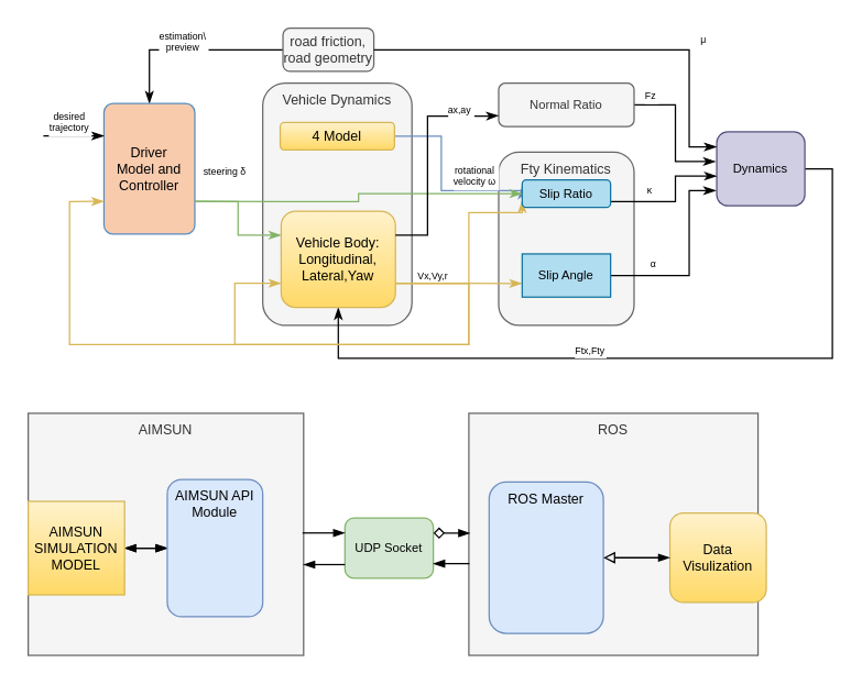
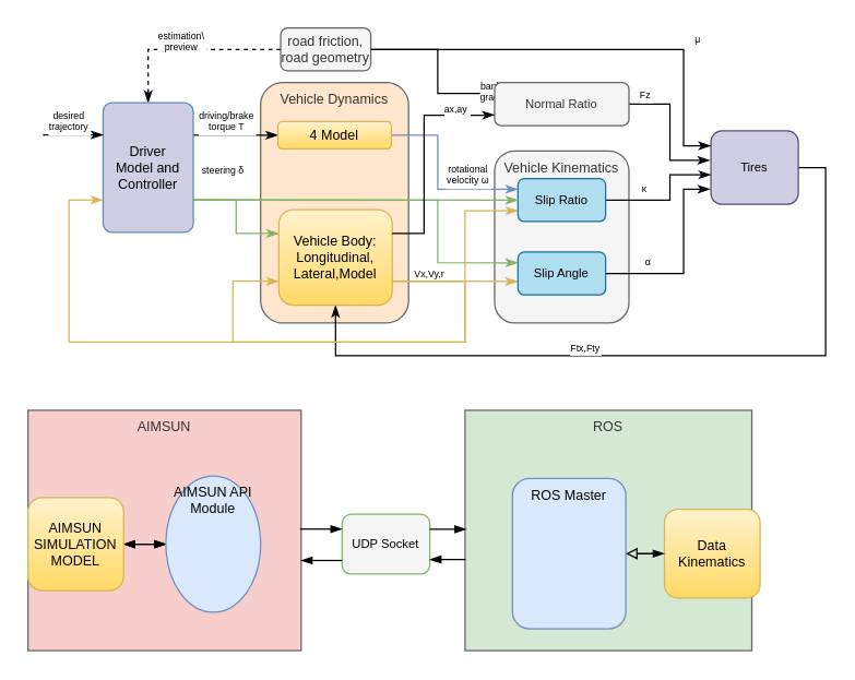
- <mxCell id="2" value="" style="edgeStyle=orthogonalEdgeStyle;rounded=0;orthogonalLoop=1;jettySize=auto;startArrow=none;startFill=0;endArrow=classicThin;endFill=1;fontSize=7;dashed=0;" parent="1" source="6" target="14" edge="1"><mxGeometry relative="1" as="geometry" /></mxCell>
+ <mxCell id="2" value="" style="edgeStyle=orthogonalEdgeStyle;rounded=0;orthogonalLoop=1;jettySize=auto;startArrow=none;startFill=0;endArrow=classicThin;endFill=1;fontSize=7;dashed=1;" parent="1" source="6" target="14" edge="1"><mxGeometry relative="1" as="geometry" /></mxCell>
+ <mxCell id="4" value="" style="edgeStyle=orthogonalEdgeStyle;rounded=0;orthogonalLoop=1;jettySize=auto;entryX=0;entryY=0.25;entryDx=0;entryDy=0;startArrow=none;startFill=0;endArrow=classicThin;endFill=1;fontSize=7;exitX=1;exitY=0.5;exitDx=0;exitDy=0;" parent="1" source="6" target="35" edge="1"><mxGeometry relative="1" as="geometry"><Array as="points"><mxPoint x="320" y="36" /><mxPoint x="320" y="68" /></Array></mxGeometry></mxCell>
+ <mxCell id="5" value="bank, &#10;grade" style="edgeLabel;align=center;verticalAlign=middle;resizable=0;points=[];fontSize=7;" parent="4" vertex="1" connectable="0"><mxGeometry x="0.588" y="-1" relative="1" as="geometry"><mxPoint x="23" y="-2.1" as="offset" /></mxGeometry></mxCell>
+ <mxCell id="9" value="" style="edgeStyle=orthogonalEdgeStyle;rounded=0;orthogonalLoop=1;jettySize=auto;entryX=0;entryY=0.5;entryDx=0;entryDy=0;exitX=1;exitY=0.25;exitDx=0;exitDy=0;endArrow=classicThin;endFill=1;" parent="1" source="14" target="17" edge="1"><mxGeometry relative="1" as="geometry"><mxPoint x="130" y="159" as="sourcePoint" /></mxGeometry></mxCell>
+ <mxCell id="10" value="driving/brake &#10;torque T" style="edgeLabel;align=center;verticalAlign=middle;resizable=0;points=[];fontSize=7;" parent="9" vertex="1" connectable="0"><mxGeometry x="-0.258" y="-1" relative="1" as="geometry"><mxPoint x="1.24" y="-11.41" as="offset" /></mxGeometry></mxCell>
- <mxCell id="14" value="Driver &#10;Model and &#10;Controller" style="rounded=1;align=center;verticalAlign=middle;fontSize=10;fontStyle=0;fillColor=#F8CBAD;strokeColor=#578EC0;arcSize=10;" parent="1" vertex="1"><mxGeometry x="75" y="74.68" width="66" height="95.03" as="geometry" /></mxCell>
+ <mxCell id="14" value="Driver &#10;Model and &#10;Controller" style="rounded=1;align=center;verticalAlign=middle;fontSize=10;fontStyle=0;fillColor=#d0cee2;strokeColor=#578EC0;arcSize=10;" parent="1" vertex="1"><mxGeometry x="75" y="74.68" width="66" height="95.03" as="geometry" /></mxCell>
- <mxCell id="7" value="Fty Kinematics" style="rounded=1;align=center;verticalAlign=top;fontSize=10;fontStyle=0;strokeColor=#666666;fillColor=#f5f5f5;fontColor=#333333;glass=0;" parent="1" vertex="1"><mxGeometry x="361.65" y="110" width="98.35" height="126" as="geometry" /></mxCell>
+ <mxCell id="7" value="Vehicle Kinematics" style="rounded=1;align=center;verticalAlign=top;fontSize=10;fontStyle=0;strokeColor=#666666;fillColor=#f5f5f5;fontColor=#333333;glass=0;" parent="1" vertex="1"><mxGeometry x="361.65" y="110" width="98.35" height="126" as="geometry" /></mxCell>
- <mxCell id="21" value="Dynamics" style="rounded=1;align=center;verticalAlign=middle;fillColor=#d0cee2;strokeColor=#56517e;fontSize=9;fontStyle=0;" parent="1" vertex="1"><mxGeometry x="520" y="95.32" width="64" height="53.76" as="geometry" /></mxCell>
+ <mxCell id="21" value="Tires" style="rounded=1;align=center;verticalAlign=middle;fillColor=#d0cee2;strokeColor=#56517e;fontSize=9;fontStyle=0;" parent="1" vertex="1"><mxGeometry x="520" y="95.32" width="64" height="53.76" as="geometry" /></mxCell>
- <mxCell id="31" value="Slip Ratio" style="rounded=1;align=center;verticalAlign=middle;fillColor=#b1ddf0;strokeColor=#10739e;fontSize=9;fontStyle=0;" parent="1" vertex="1"><mxGeometry x="378.72" y="130.29" width="64.21" height="20" as="geometry" /></mxCell>
+ <mxCell id="31" value="Slip Ratio" style="rounded=1;align=center;verticalAlign=middle;fillColor=#b1ddf0;strokeColor=#10739e;fontSize=9;fontStyle=0;" parent="1" vertex="1"><mxGeometry x="378.72" y="130.29" width="64.21" height="31.42" as="geometry" /></mxCell>
- <mxCell id="8" value="Vehicle Dynamics" style="rounded=1;align=center;verticalAlign=top;fontSize=10;fontStyle=0;strokeColor=#666666;fillColor=#f5f5f5;fontColor=#333333;glass=0;" parent="1" vertex="1"><mxGeometry x="190.32" y="60" width="108.35" height="176" as="geometry" /></mxCell>
+ <mxCell id="8" value="Vehicle Dynamics" style="rounded=1;align=center;verticalAlign=top;fontSize=10;fontStyle=0;strokeColor=#666666;fillColor=#ffe6cc;fontColor=#333333;glass=0;" parent="1" vertex="1"><mxGeometry x="190.32" y="60" width="108.35" height="176" as="geometry" /></mxCell>
- <mxCell id="25" value="Vehicle Body:&#10;Longitudinal,&#10;Lateral,Yaw" style="rounded=1;align=center;verticalAlign=middle;fontSize=10;fontStyle=0;fillColor=#fff2cc;strokeColor=#d6b656;gradientColor=#ffd966;" parent="1" vertex="1"><mxGeometry x="203.68" y="153" width="83" height="70" as="geometry" /></mxCell>
+ <mxCell id="25" value="Vehicle Body:&#10;Longitudinal,&#10;Lateral,Model" style="rounded=1;align=center;verticalAlign=middle;fontSize=10;fontStyle=0;fillColor=#fff2cc;strokeColor=#d6b656;gradientColor=#ffd966;" parent="1" vertex="1"><mxGeometry x="203.68" y="153" width="83" height="70" as="geometry" /></mxCell>
+ <mxCell id="13" value="" style="edgeStyle=orthogonalEdgeStyle;rounded=0;orthogonalLoop=1;jettySize=auto;exitX=1;exitY=0.75;exitDx=0;exitDy=0;entryX=0;entryY=0.25;entryDx=0;entryDy=0;fontSize=7;endArrow=classicThin;endFill=1;fillColor=#d5e8d4;strokeColor=#82b366;" parent="1" source="14" target="28" edge="1"><mxGeometry relative="1" as="geometry"><Array as="points"><mxPoint x="320" y="146" /><mxPoint x="320" y="191" /></Array></mxGeometry></mxCell>
- <mxCell id="28" value="Slip Angle" style="align=center;verticalAlign=middle;fillColor=#b1ddf0;strokeColor=#10739e;fontSize=9;fontStyle=0;rounded=0;" parent="1" vertex="1"><mxGeometry x="378.72" y="184.094" width="64.21" height="31.42" as="geometry" /></mxCell>
+ <mxCell id="28" value="Slip Angle" style="rounded=1;align=center;verticalAlign=middle;fillColor=#b1ddf0;strokeColor=#10739e;fontSize=9;fontStyle=0;" parent="1" vertex="1"><mxGeometry x="378.72" y="184.094" width="64.21" height="31.42" as="geometry" /></mxCell>
- <mxCell id="50" value="ROS" style="rounded=0;align=center;verticalAlign=top;fontSize=10;fontStyle=0;strokeColor=#666666;fillColor=#f5f5f5;fontColor=#333333;glass=0;" vertex="1" parent="1"><mxGeometry x="340" y="300" width="210" height="176" as="geometry" /></mxCell>
+ <mxCell id="50" value="ROS" style="rounded=0;align=center;verticalAlign=top;fontSize=10;fontStyle=0;strokeColor=#666666;fillColor=#d5e8d4;fontColor=#333333;glass=0;" vertex="1" parent="1"><mxGeometry x="340" y="300" width="210" height="176" as="geometry" /></mxCell>
- <mxCell id="56" value="" style="edgeStyle=orthogonalEdgeStyle;rounded=0;orthogonalLoop=1;jettySize=auto;html=1;startArrow=blockThin;startFill=1;endArrow=diamond;endFill=0;strokeWidth=1;entryX=1;entryY=0.25;entryDx=0;entryDy=0;exitX=0.004;exitY=0.495;exitDx=0;exitDy=0;exitPerimeter=0;" edge="1" parent="1" source="50" target="49"><mxGeometry relative="1" as="geometry"><mxPoint x="260" y="397" as="sourcePoint" /><mxPoint x="200" y="397.077" as="targetPoint" /></mxGeometry></mxCell>
+ <mxCell id="56" value="" style="edgeStyle=orthogonalEdgeStyle;rounded=0;orthogonalLoop=1;jettySize=auto;html=1;startArrow=blockThin;startFill=1;endArrow=none;endFill=0;strokeWidth=1;entryX=1;entryY=0.25;entryDx=0;entryDy=0;exitX=0.004;exitY=0.495;exitDx=0;exitDy=0;exitPerimeter=0;" edge="1" parent="1" source="50" target="49"><mxGeometry relative="1" as="geometry"><mxPoint x="260" y="397" as="sourcePoint" /><mxPoint x="200" y="397.077" as="targetPoint" /></mxGeometry></mxCell>
- <mxCell id="44" value="AIMSUN" style="rounded=0;align=center;verticalAlign=top;fontSize=10;fontStyle=0;strokeColor=#666666;fillColor=#f5f5f5;fontColor=#333333;glass=0;" vertex="1" parent="1"><mxGeometry x="20" y="300" width="200" height="176" as="geometry" /></mxCell>
+ <mxCell id="44" value="AIMSUN" style="rounded=0;align=center;verticalAlign=top;fontSize=10;fontStyle=0;strokeColor=#666666;fillColor=#f8cecc;fontColor=#333333;glass=0;" vertex="1" parent="1"><mxGeometry x="20" y="300" width="200" height="176" as="geometry" /></mxCell>
- <mxCell id="48" value="AIMSUN SIMULATION MODEL" style="align=center;verticalAlign=middle;fontSize=10;fontStyle=0;fillColor=#fff2cc;strokeColor=#d6b656;gradientColor=#ffd966;whiteSpace=wrap;rounded=0;" vertex="1" parent="1"><mxGeometry x="20" y="364.01" width="70" height="68" as="geometry" /></mxCell>
+ <mxCell id="48" value="AIMSUN SIMULATION MODEL" style="rounded=1;align=center;verticalAlign=middle;fontSize=10;fontStyle=0;fillColor=#fff2cc;strokeColor=#d6b656;gradientColor=#ffd966;whiteSpace=wrap;" vertex="1" parent="1"><mxGeometry x="20" y="364.01" width="70" height="68" as="geometry" /></mxCell>
- <mxCell id="47" value="AIMSUN API&#10;Module" style="rounded=1;align=center;verticalAlign=top;fontSize=10;fontStyle=0;fillColor=#dae8fc;strokeColor=#6c8ebf;" vertex="1" parent="1"><mxGeometry x="121" y="348.07" width="69.32" height="99.86" as="geometry" /></mxCell>
+ <mxCell id="47" value="AIMSUN API&#10;Module" style="ellipse;align=center;verticalAlign=top;fontSize=10;fontStyle=0;fillColor=#dae8fc;strokeColor=#6c8ebf;" vertex="1" parent="1"><mxGeometry x="121" y="348.07" width="69.32" height="99.86" as="geometry" /></mxCell>
- <mxCell id="49" value="UDP Socket" style="rounded=1;align=center;verticalAlign=middle;fillColor=#d5e8d4;strokeColor=#82b366;fontSize=9;fontStyle=0;" vertex="1" parent="1"><mxGeometry x="250" y="376.15" width="64.21" height="43.71" as="geometry" /></mxCell>
+ <mxCell id="49" value="UDP Socket" style="rounded=1;align=center;verticalAlign=middle;fillColor=#f5f5f5;strokeColor=#82b366;fontSize=9;fontStyle=0;" vertex="1" parent="1"><mxGeometry x="250" y="376.15" width="64.21" height="43.71" as="geometry" /></mxCell>
- <mxCell id="51" value="ROS Master" style="rounded=1;align=center;verticalAlign=top;fontSize=10;fontStyle=0;fillColor=#dae8fc;strokeColor=#6c8ebf;" vertex="1" parent="1"><mxGeometry x="354.72" y="350" width="83" height="110" as="geometry" /></mxCell>
+ <mxCell id="51" value="ROS Master" style="rounded=1;align=center;verticalAlign=top;fontSize=10;fontStyle=0;fillColor=#dae8fc;strokeColor=#6c8ebf;" vertex="1" parent="1"><mxGeometry x="374.72" y="350" width="83" height="110" as="geometry" /></mxCell>
- <mxCell id="53" value="Data Visulization" style="rounded=1;align=center;verticalAlign=middle;fontSize=10;fontStyle=0;fillColor=#fff2cc;strokeColor=#d6b656;gradientColor=#ffd966;whiteSpace=wrap;" vertex="1" parent="1"><mxGeometry x="486" y="372.5" width="70" height="65" as="geometry" /></mxCell>
+ <mxCell id="53" value="Data Kinematics" style="rounded=1;align=center;verticalAlign=middle;fontSize=10;fontStyle=0;fillColor=#fff2cc;strokeColor=#d6b656;gradientColor=#ffd966;whiteSpace=wrap;" vertex="1" parent="1"><mxGeometry x="486" y="372.5" width="70" height="65" as="geometry" /></mxCell>
